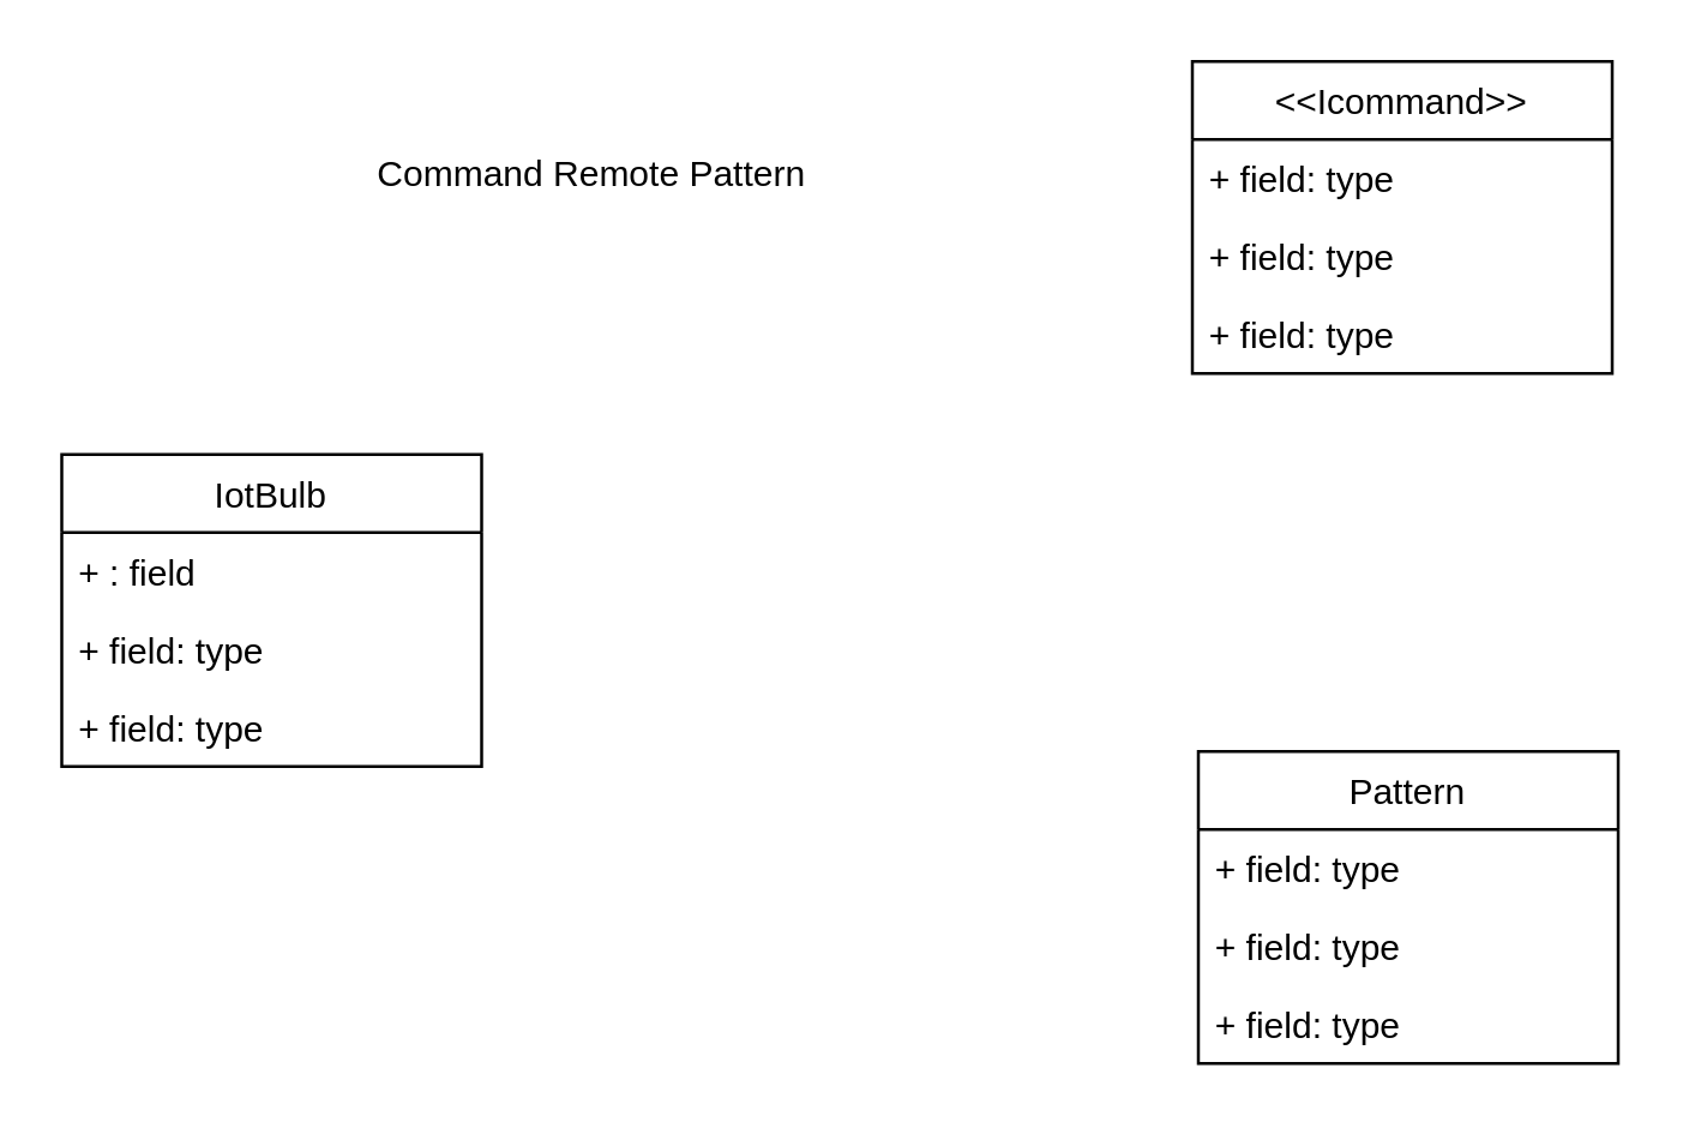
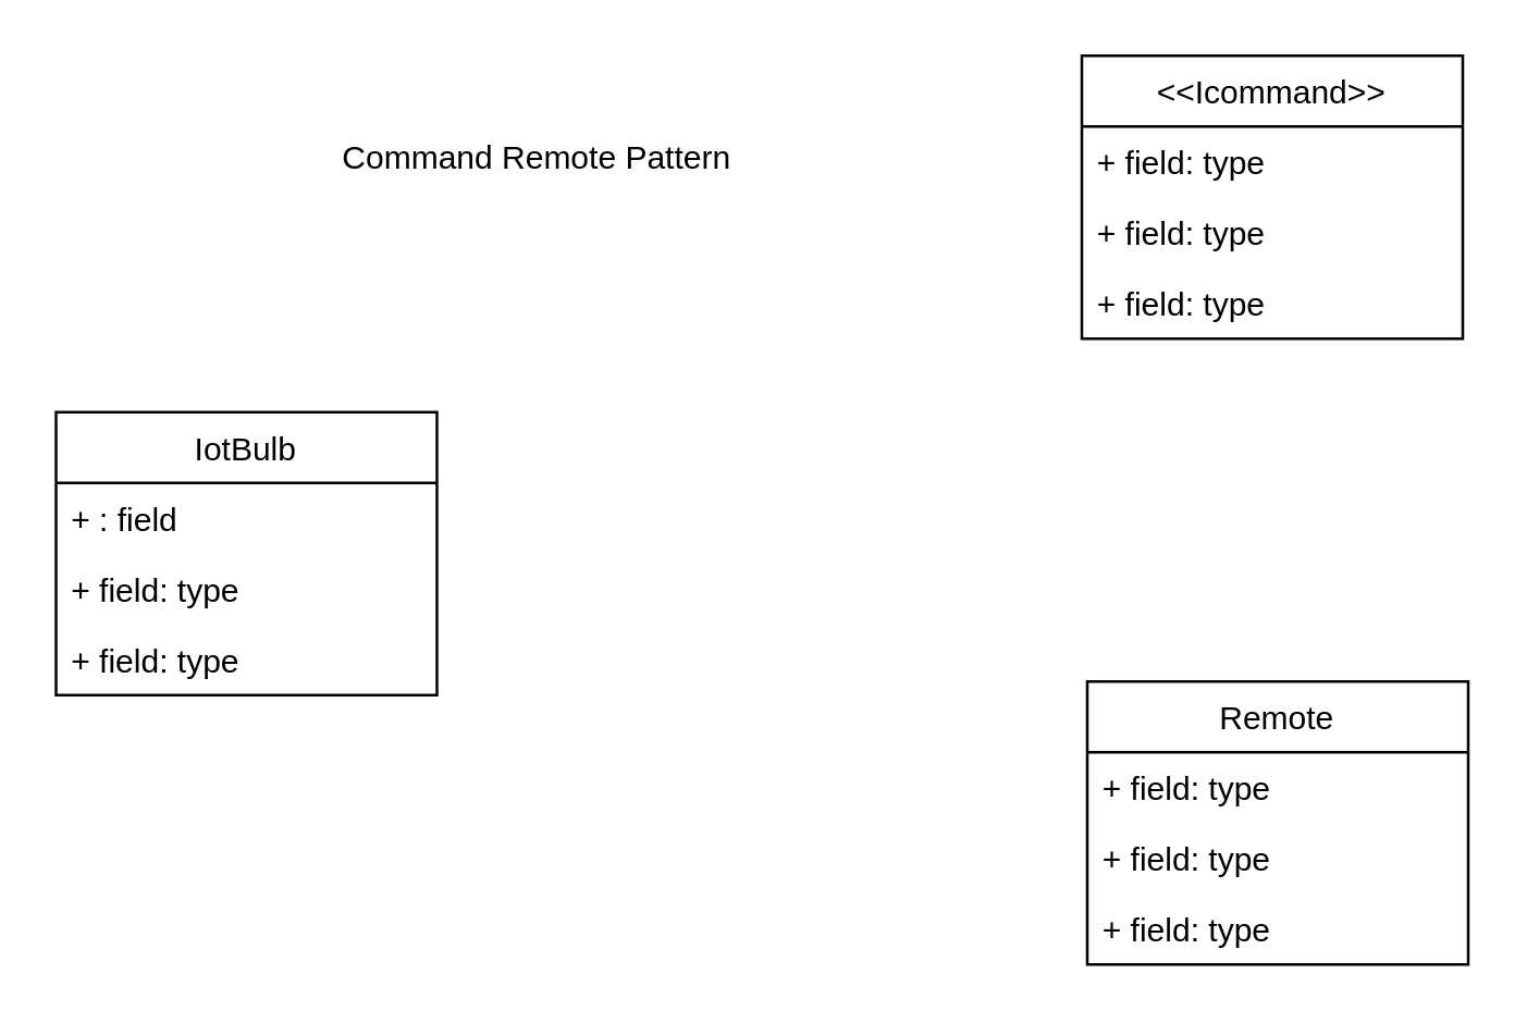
- <mxCell id="11" value="Pattern" style="swimlane;fontStyle=0;childLayout=stackLayout;horizontal=1;startSize=26;fillColor=none;horizontalStack=0;resizeParent=1;resizeParentMax=0;resizeLast=0;collapsible=1;marginBottom=0;" vertex="1" parent="1"><mxGeometry x="399" y="250" width="140" height="104" as="geometry" /></mxCell>
+ <mxCell id="11" value="Remote" style="swimlane;fontStyle=0;childLayout=stackLayout;horizontal=1;startSize=26;fillColor=none;horizontalStack=0;resizeParent=1;resizeParentMax=0;resizeLast=0;collapsible=1;marginBottom=0;" vertex="1" parent="1"><mxGeometry x="399" y="250" width="140" height="104" as="geometry" /></mxCell>
